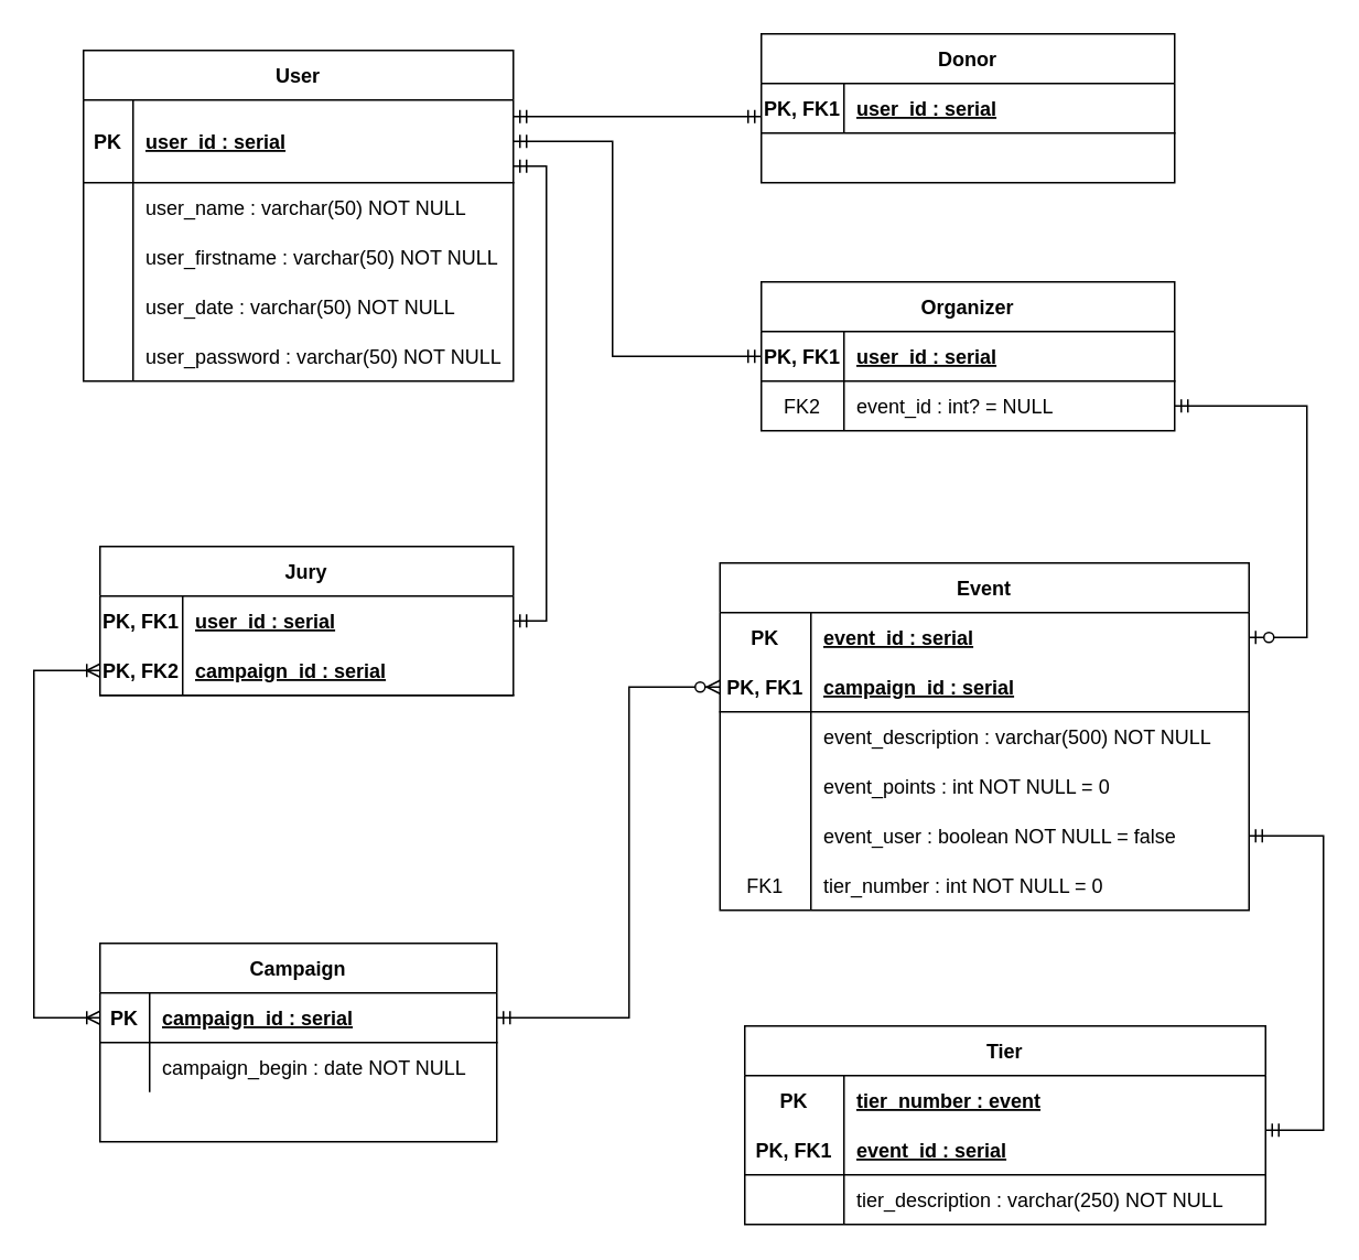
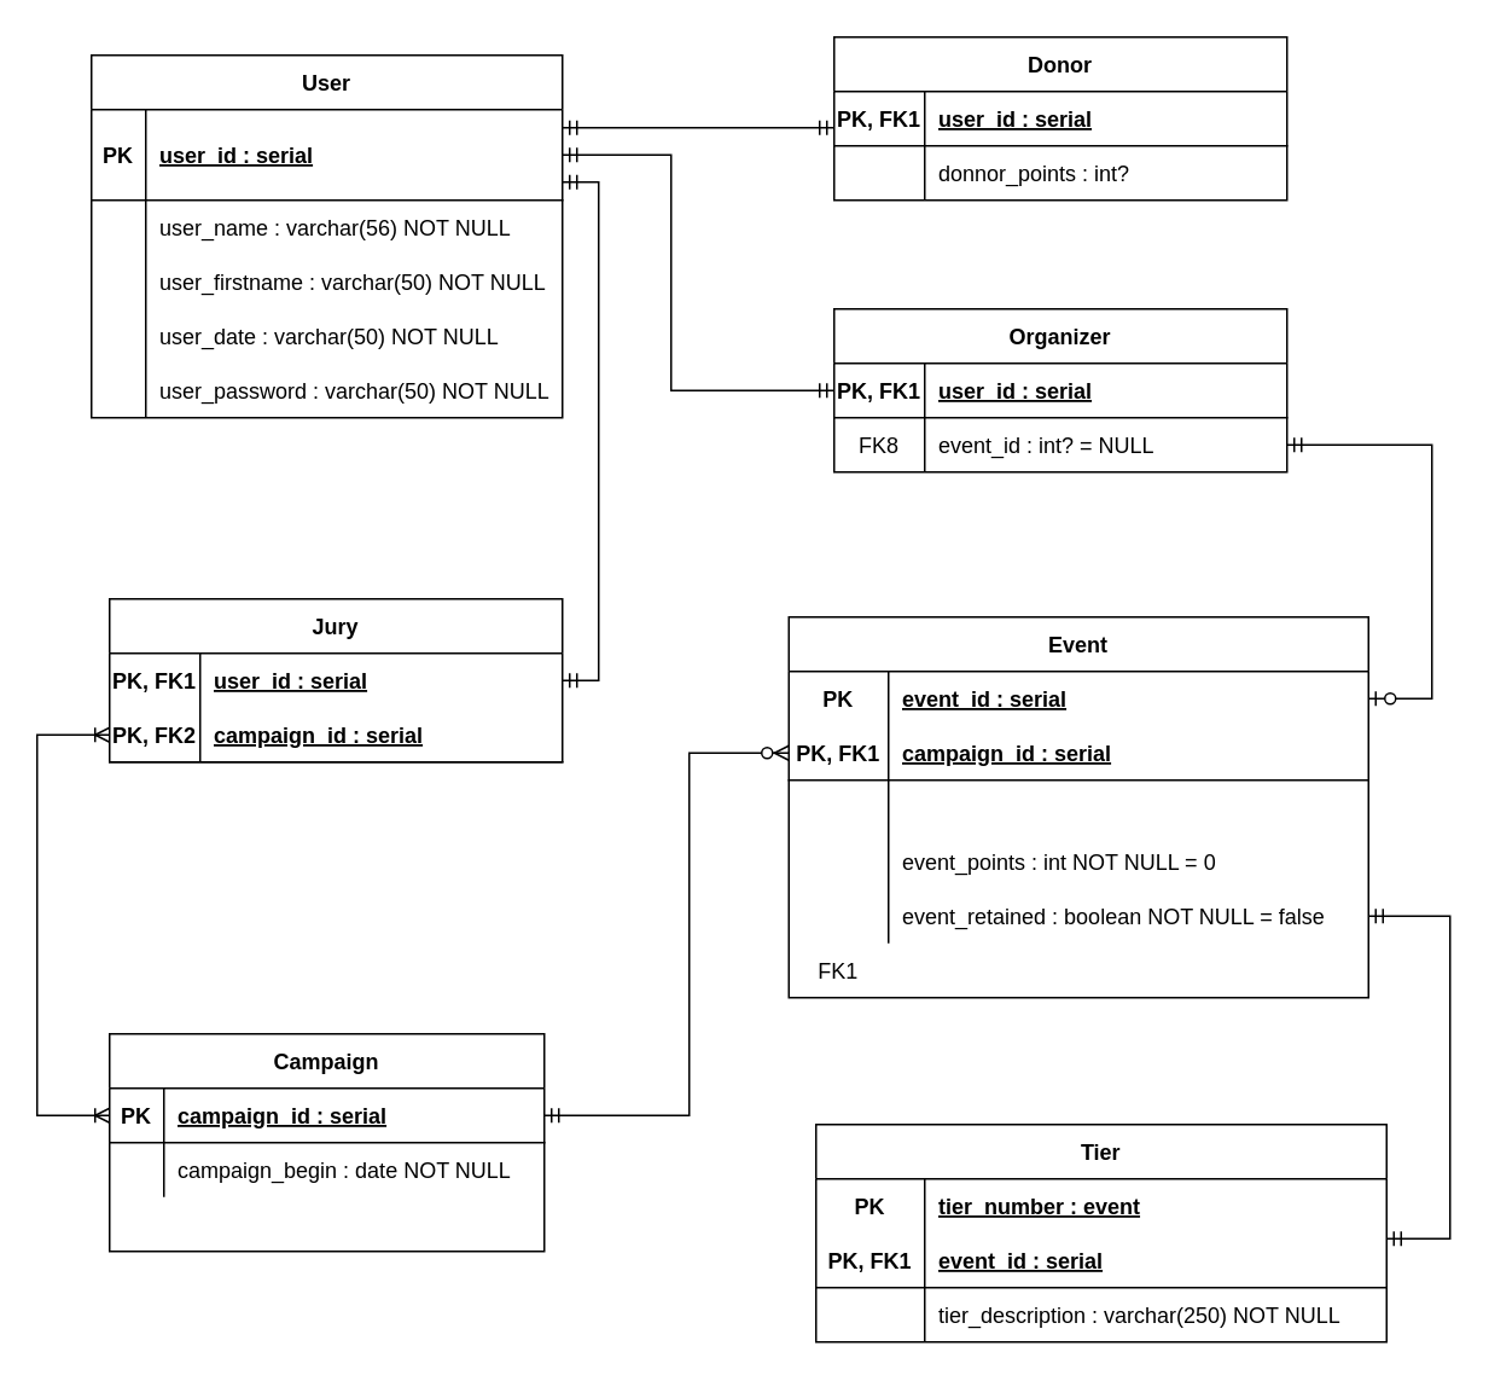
+ <mxCell id="51" value="donnor_points : int?" style="shape=partialRectangle;overflow=hidden;connectable=0;fillColor=none;top=0;left=0;bottom=0;right=0;align=left;spacingLeft=6;" parent="49" vertex="1"><mxGeometry x="50" width="200" height="30" as="geometry"><mxRectangle width="200" height="30" as="alternateBounds" /></mxGeometry></mxCell>
- <mxCell id="15" value="user_name : varchar(50) NOT NULL" style="shape=partialRectangle;overflow=hidden;connectable=0;fillColor=none;top=0;left=0;bottom=0;right=0;align=left;spacingLeft=6;" parent="13" vertex="1"><mxGeometry x="30" width="230" height="30" as="geometry"><mxRectangle width="230" height="30" as="alternateBounds" /></mxGeometry></mxCell>
+ <mxCell id="15" value="user_name : varchar(56) NOT NULL" style="shape=partialRectangle;overflow=hidden;connectable=0;fillColor=none;top=0;left=0;bottom=0;right=0;align=left;spacingLeft=6;" parent="13" vertex="1"><mxGeometry x="30" width="230" height="30" as="geometry"><mxRectangle width="230" height="30" as="alternateBounds" /></mxGeometry></mxCell>
- <mxCell id="7" value="FK2" style="shape=partialRectangle;overflow=hidden;connectable=0;fillColor=none;top=0;left=0;bottom=0;right=0;" parent="6" vertex="1"><mxGeometry width="50" height="30" as="geometry"><mxRectangle width="50" height="30" as="alternateBounds" /></mxGeometry></mxCell>
+ <mxCell id="7" value="FK8" style="shape=partialRectangle;overflow=hidden;connectable=0;fillColor=none;top=0;left=0;bottom=0;right=0;" parent="6" vertex="1"><mxGeometry width="50" height="30" as="geometry"><mxRectangle width="50" height="30" as="alternateBounds" /></mxGeometry></mxCell>
- <mxCell id="62" value="event_description : varchar(500) NOT NULL" style="shape=partialRectangle;connectable=0;fillColor=none;top=0;left=0;bottom=0;right=0;align=left;spacingLeft=6;overflow=hidden;" parent="60" vertex="1"><mxGeometry x="55" width="265" height="30" as="geometry"><mxRectangle width="265" height="30" as="alternateBounds" /></mxGeometry></mxCell>
- <mxCell id="68" value="event_user : boolean NOT NULL = false" style="shape=partialRectangle;connectable=0;fillColor=none;top=0;left=0;bottom=0;right=0;align=left;spacingLeft=6;overflow=hidden;" parent="66" vertex="1"><mxGeometry x="55" width="265" height="30" as="geometry"><mxRectangle width="265" height="30" as="alternateBounds" /></mxGeometry></mxCell>
+ <mxCell id="68" value="event_retained : boolean NOT NULL = false" style="shape=partialRectangle;connectable=0;fillColor=none;top=0;left=0;bottom=0;right=0;align=left;spacingLeft=6;overflow=hidden;" parent="66" vertex="1"><mxGeometry x="55" width="265" height="30" as="geometry"><mxRectangle width="265" height="30" as="alternateBounds" /></mxGeometry></mxCell>
- <mxCell id="71" value="tier_number : int NOT NULL = 0" style="shape=partialRectangle;connectable=0;fillColor=none;top=0;left=0;bottom=0;right=0;align=left;spacingLeft=6;overflow=hidden;" parent="69" vertex="1"><mxGeometry x="55" width="265" height="30" as="geometry"><mxRectangle width="265" height="30" as="alternateBounds" /></mxGeometry></mxCell>
